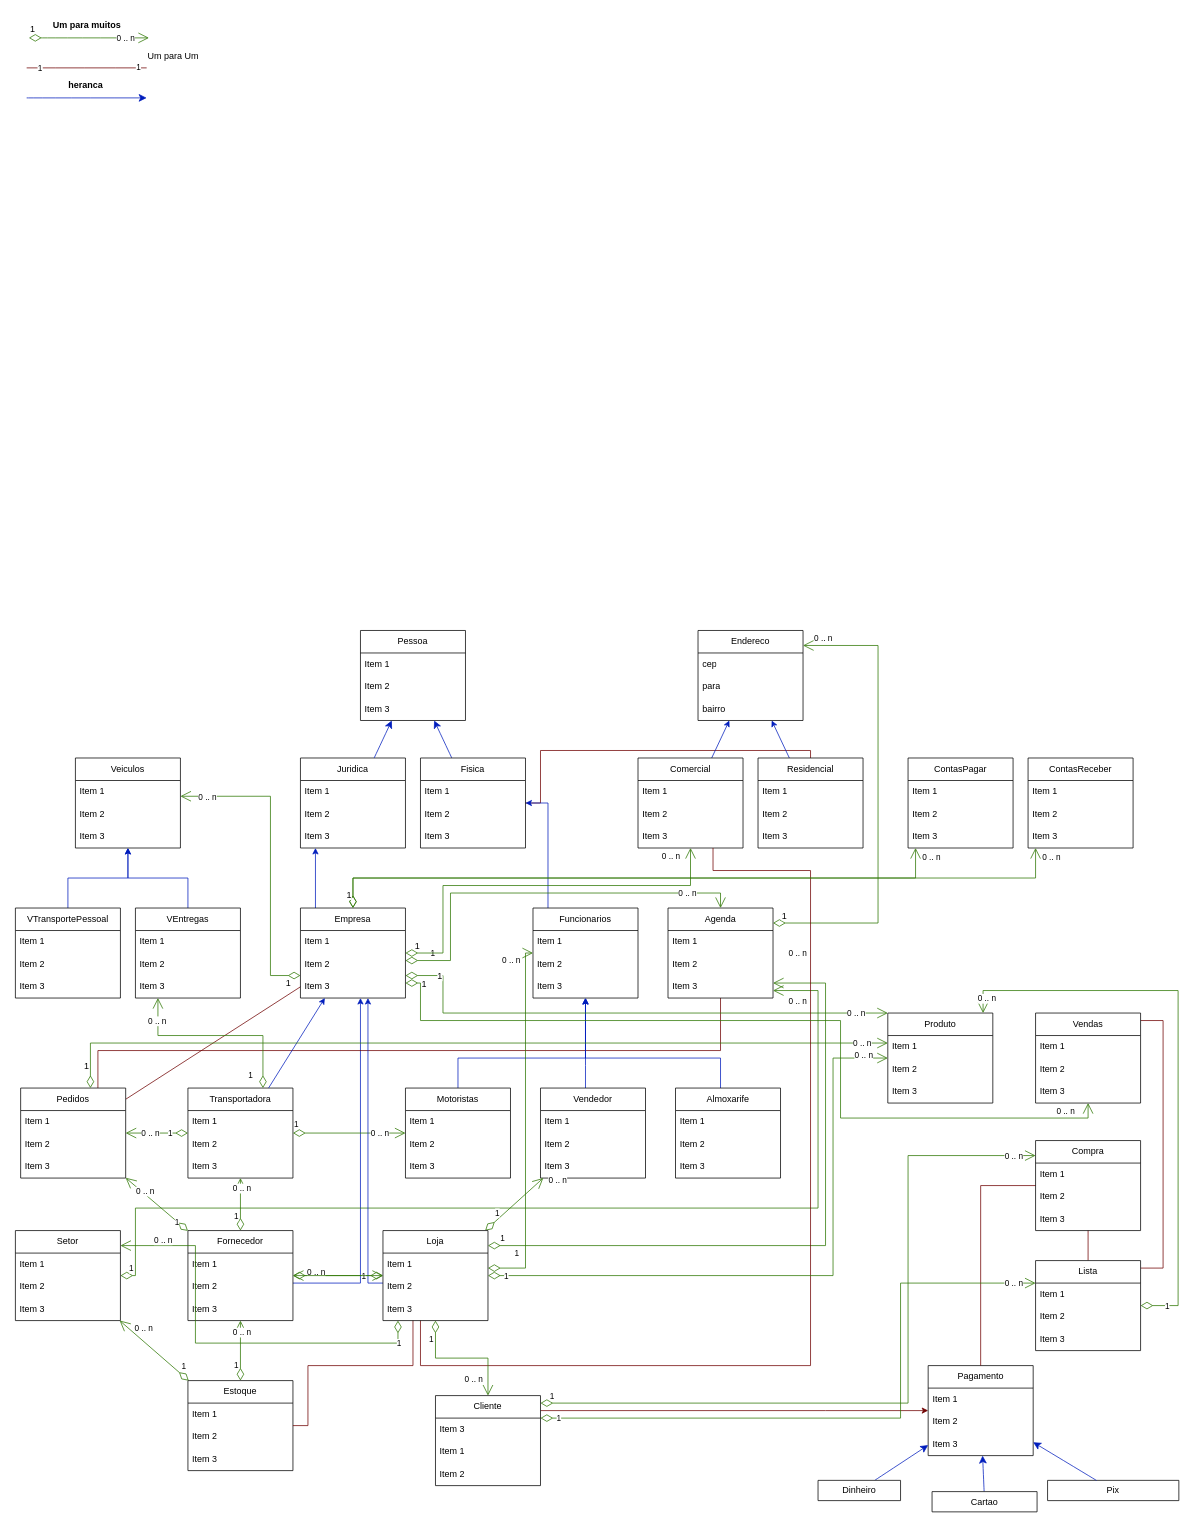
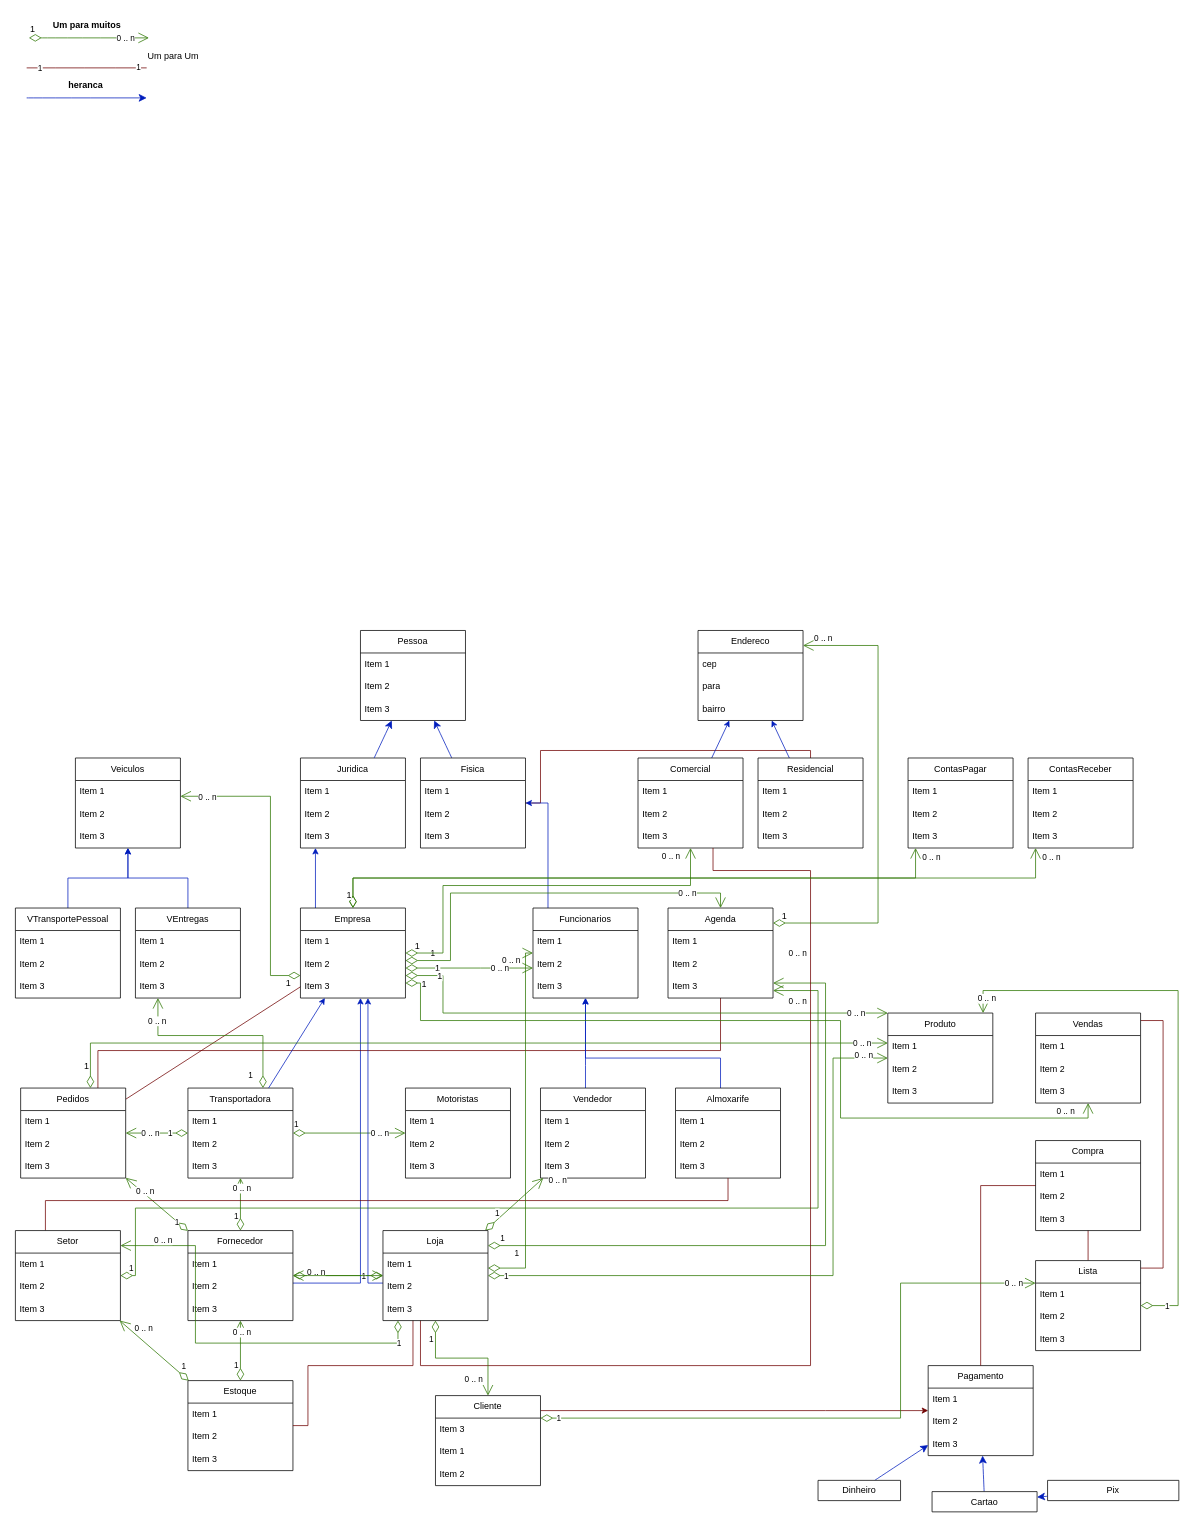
+ <mxCell id="86" value="1" style="endArrow=open;html=1;endSize=12;startArrow=diamondThin;startSize=14;startFill=0;edgeStyle=orthogonalEdgeStyle;align=left;verticalAlign=bottom;rounded=0;fontSize=12;fillColor=#60a917;strokeColor=#2D7600;" parent="1" source="71" target="81" edge="1"><mxGeometry x="-0.556" y="-10" relative="1" as="geometry"><mxPoint x="570" y="1360" as="sourcePoint" /><mxPoint x="690" y="1365" as="targetPoint" /><Array as="points"><mxPoint x="640" y="1290" /><mxPoint x="640" y="1290" /></Array><mxPoint as="offset" /></mxGeometry></mxCell>
+ <mxCell id="87" value="0 .. n" style="edgeLabel;html=1;align=center;verticalAlign=middle;resizable=0;points=[];" parent="86" vertex="1" connectable="0"><mxGeometry x="0.492" y="-1" relative="1" as="geometry"><mxPoint x="-2" y="-1" as="offset" /></mxGeometry></mxCell>
- <mxCell id="75" style="edgeStyle=orthogonalEdgeStyle;rounded=0;orthogonalLoop=1;jettySize=auto;html=1;fillColor=#0050ef;strokeColor=#001DBC;" parent="1" source="76" target="81" edge="1"><mxGeometry relative="1" as="geometry"><Array as="points"><mxPoint x="610" y="1410" /><mxPoint x="780" y="1410" /></Array></mxGeometry></mxCell>
+ <mxCell id="172" value="" style="edgeStyle=orthogonalEdgeStyle;rounded=0;orthogonalLoop=1;jettySize=auto;html=1;endArrow=none;startFill=0;fillColor=#a20025;strokeColor=#6F0000;" parent="1" source="173" target="130" edge="1"><mxGeometry relative="1" as="geometry"><Array as="points"><mxPoint x="60" y="1600" /><mxPoint x="970" y="1600" /></Array></mxGeometry></mxCell>
- <mxCell id="204" value="1" style="endArrow=open;html=1;endSize=12;startArrow=diamondThin;startSize=14;startFill=0;edgeStyle=orthogonalEdgeStyle;align=left;verticalAlign=bottom;rounded=0;fillColor=#60a917;strokeColor=#2D7600;" parent="1" source="11" target="37" edge="1"><mxGeometry x="-0.98" relative="1" as="geometry"><mxPoint x="880" y="1899.41" as="sourcePoint" /><mxPoint x="760" y="1899.41" as="targetPoint" /><mxPoint x="1" as="offset" /><Array as="points"><mxPoint x="1210" y="1870" /><mxPoint x="1210" y="1540" /></Array></mxGeometry></mxCell>
- <mxCell id="205" value="0 .. n" style="edgeLabel;html=1;align=center;verticalAlign=middle;resizable=0;points=[];" parent="204" vertex="1" connectable="0"><mxGeometry x="0.635" y="-1" relative="1" as="geometry"><mxPoint x="139" y="-11" as="offset" /></mxGeometry></mxCell>
- <mxCell id="29" style="edgeStyle=none;curved=1;rounded=0;orthogonalLoop=1;jettySize=auto;html=1;fontSize=12;startSize=8;endSize=8;fillColor=#0050ef;strokeColor=#001DBC;" parent="1" source="28" target="20" edge="1"><mxGeometry relative="1" as="geometry" /></mxCell>
+ <mxCell id="29" style="edgeStyle=none;curved=1;rounded=0;orthogonalLoop=1;jettySize=auto;html=1;fontSize=12;startSize=8;endSize=8;fillColor=#0050ef;strokeColor=#001DBC;" parent="1" source="28" target="27" edge="1"><mxGeometry relative="1" as="geometry" /></mxCell>
